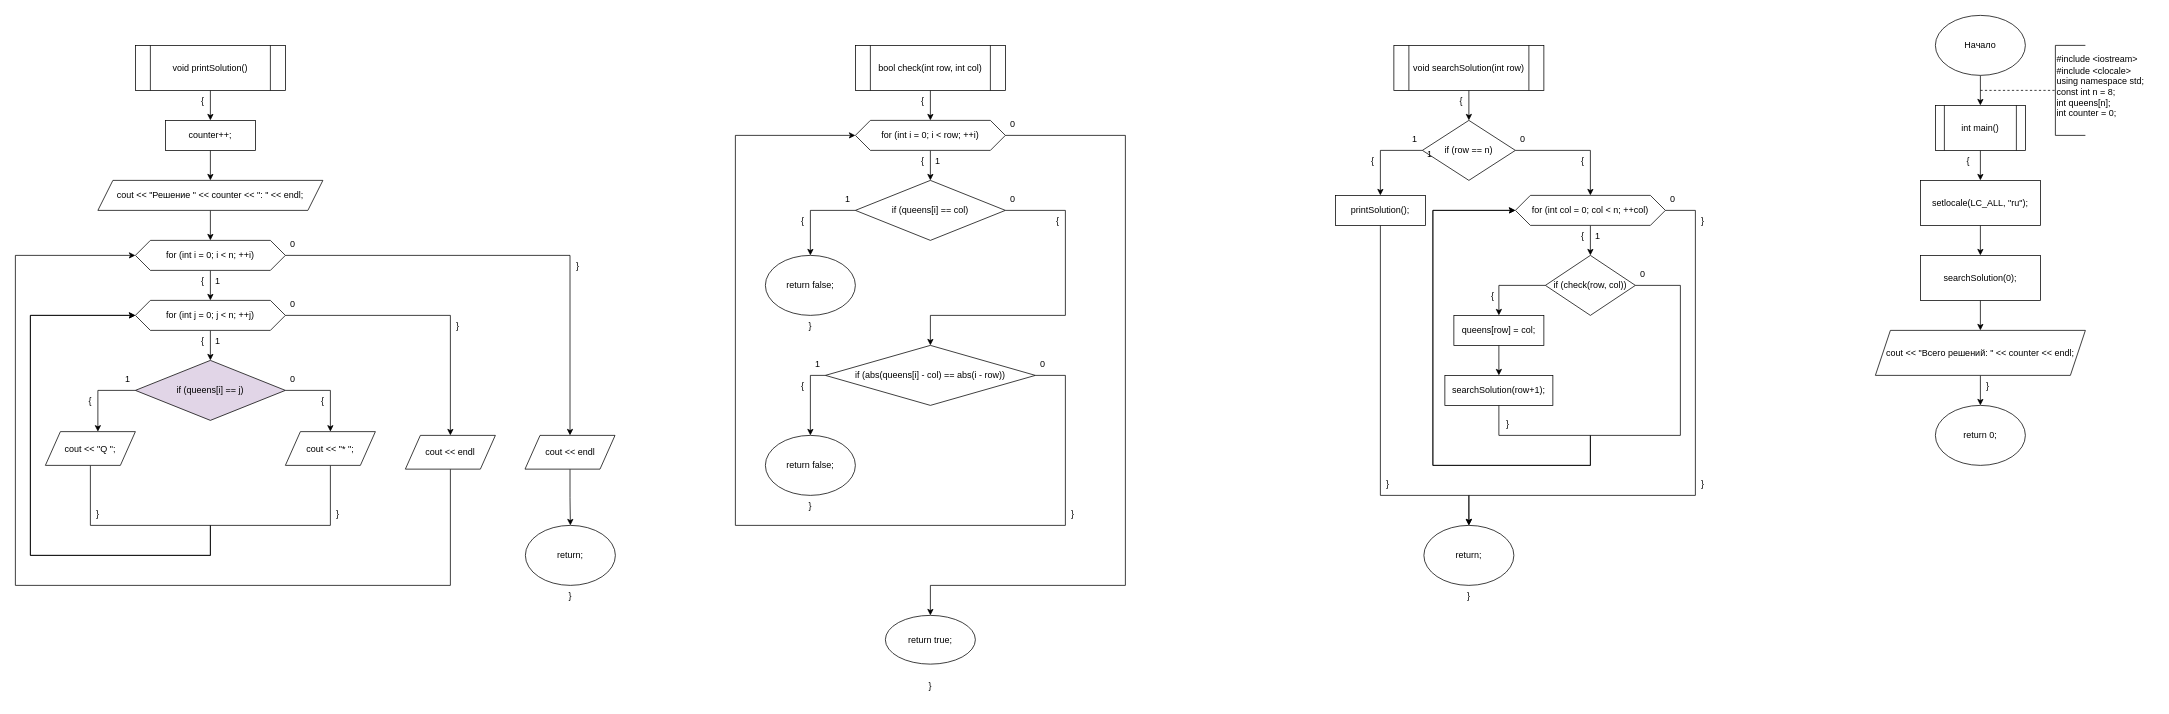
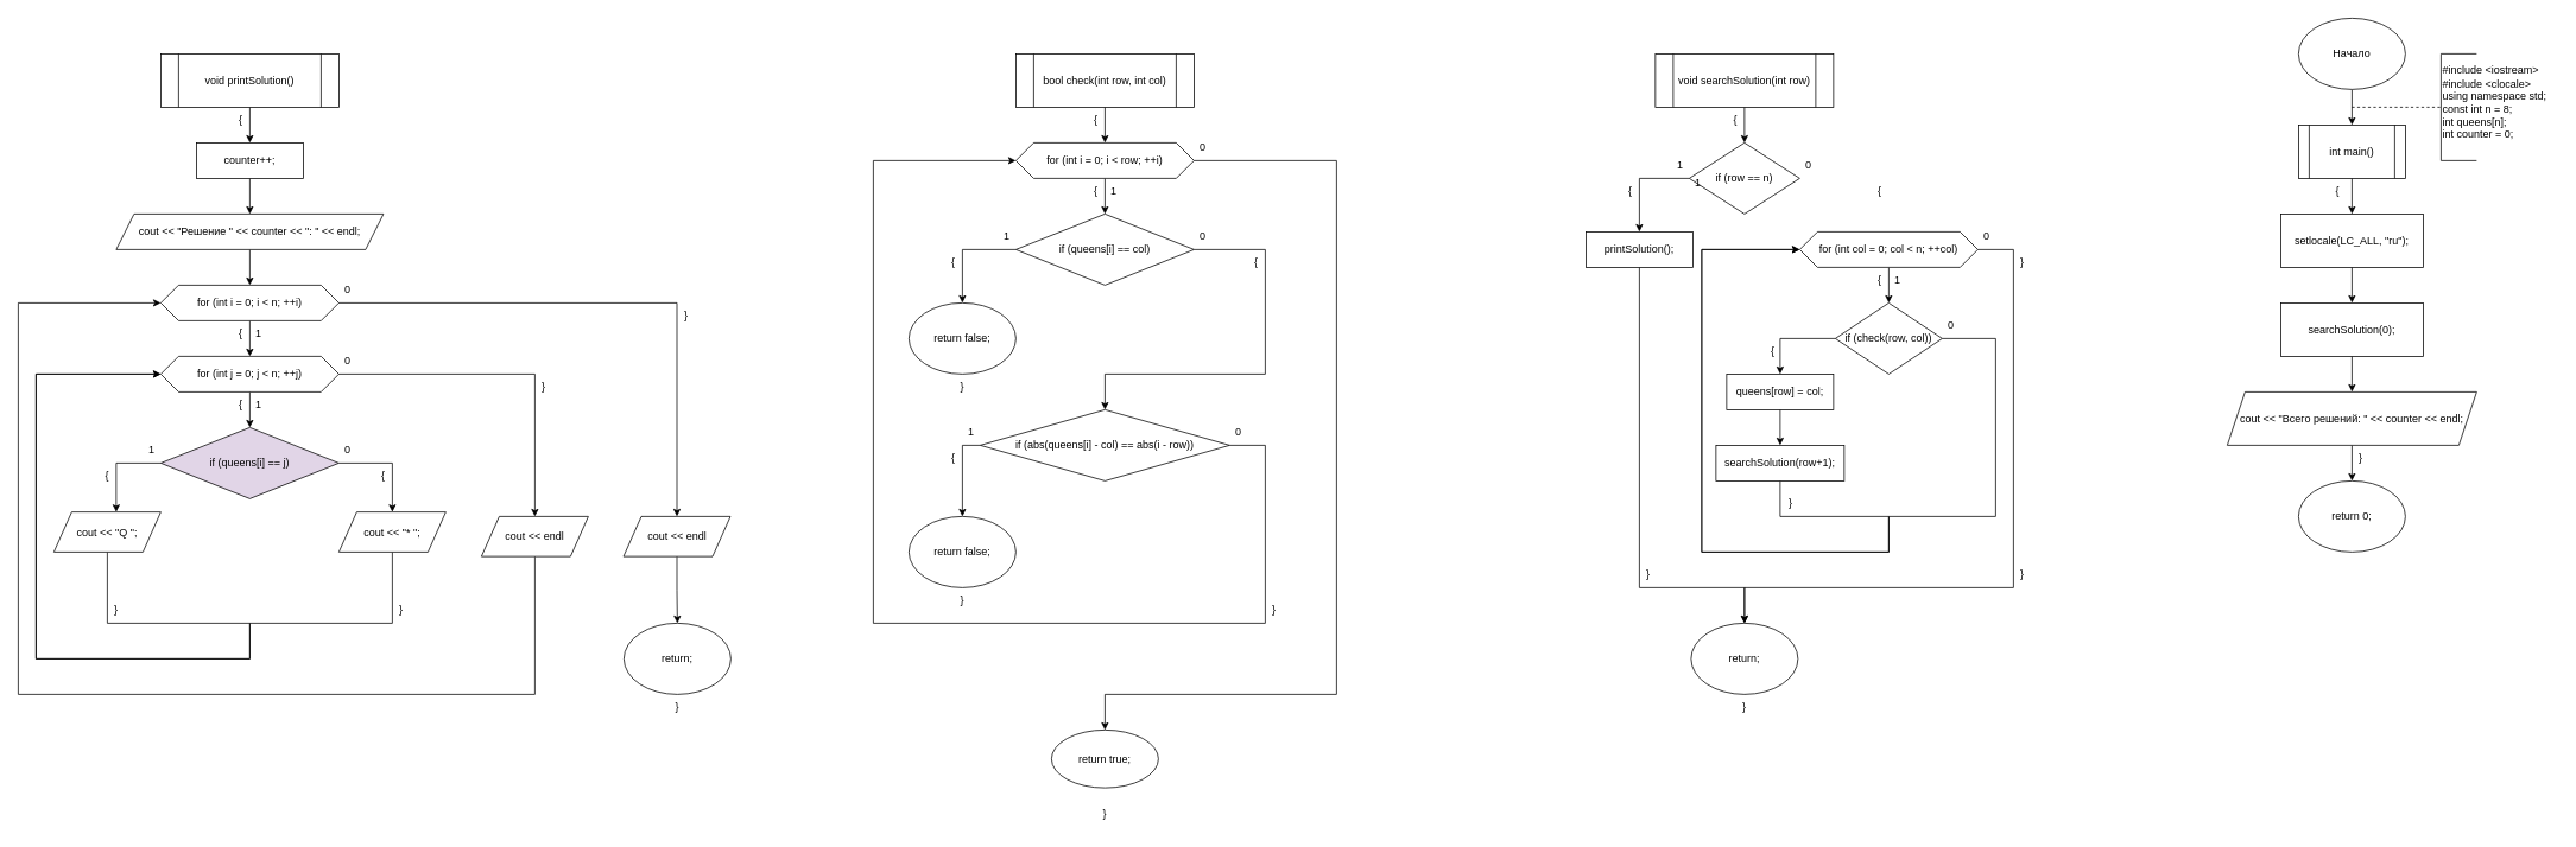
- <mxCell id="21" style="edgeStyle=orthogonalEdgeStyle;rounded=0;orthogonalLoop=1;jettySize=auto;html=1;entryX=0.5;entryY=0;entryDx=0;entryDy=0;" edge="1" parent="1" source="22" target="27"><mxGeometry relative="1" as="geometry"><Array as="points"><mxPoint x="2120" y="200" /></Array></mxGeometry></mxCell>
